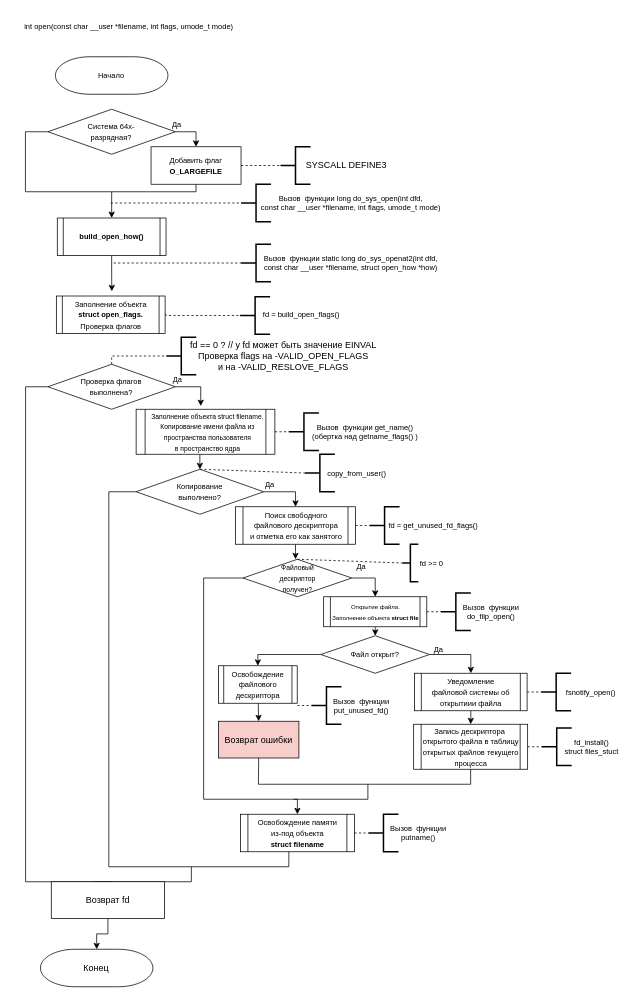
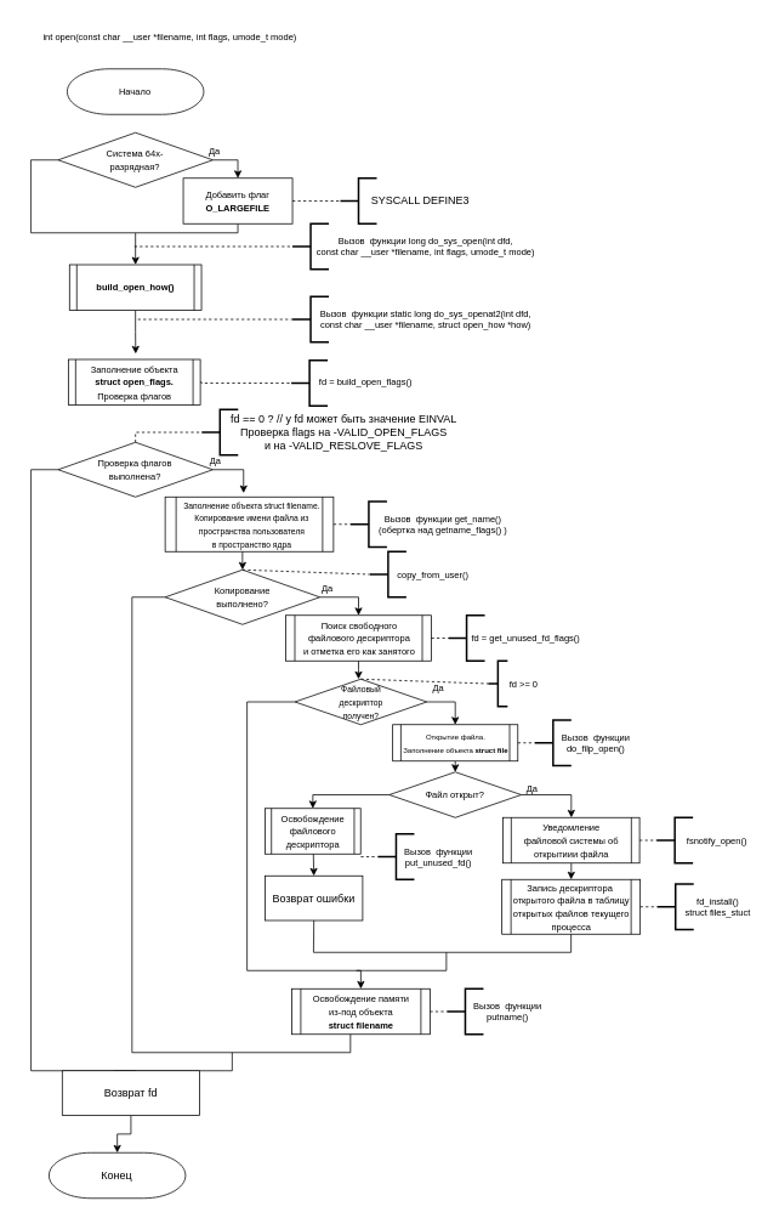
- <mxCell id="74" value="int open(const char __user *filename, int flags, umode_t mode)" style="text;html=1;align=center;verticalAlign=middle;resizable=0;points=[];autosize=1;strokeColor=none;fillColor=none;fontSize=10;" parent="1" vertex="1"><mxGeometry x="20.89" y="20" width="300" height="30" as="geometry" /></mxCell>
+ <mxCell id="74" value="int open(const char __user *filename, int flags, umode_t mode)" style="text;html=1;align=center;verticalAlign=middle;resizable=0;points=[];autosize=1;strokeColor=none;fillColor=none;fontSize=10;" parent="1" vertex="1"><mxGeometry x="35.89" y="25" width="300" height="30" as="geometry" /></mxCell>
- <mxCell id="98" value="Возврат ошибки" style="rounded=0;whiteSpace=wrap;html=1;fillColor=#f8cecc;" vertex="1" parent="1"><mxGeometry x="290.79" y="961" width="107.25" height="49" as="geometry" /></mxCell>
+ <mxCell id="98" value="Возврат ошибки" style="rounded=0;whiteSpace=wrap;html=1;" vertex="1" parent="1"><mxGeometry x="290.79" y="961" width="107.25" height="49" as="geometry" /></mxCell>
